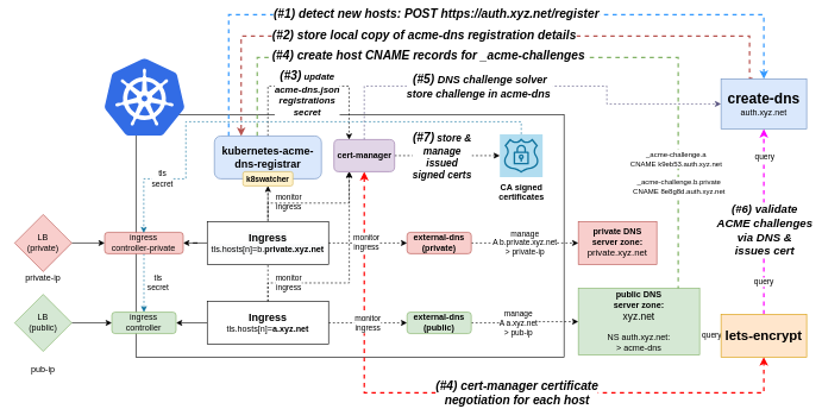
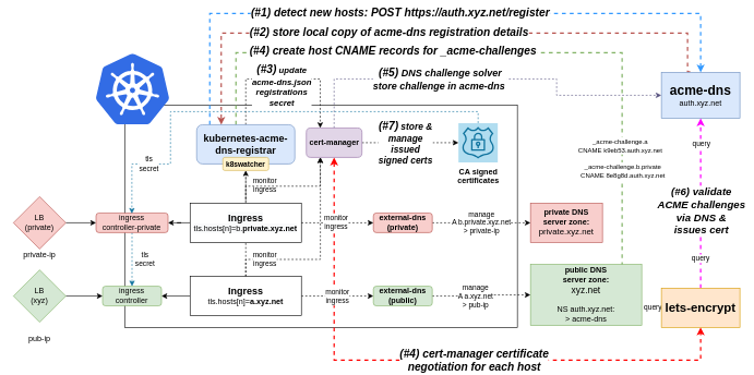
- <mxCell id="4" value="&lt;b style=&quot;font-size: 20px&quot;&gt;create-dns&lt;br&gt;&lt;/b&gt;auth.xyz.net" style="rounded=0;whiteSpace=wrap;html=1;fillColor=#dae8fc;strokeColor=#6c8ebf;" vertex="1" parent="1"><mxGeometry x="1010" y="110" width="120" height="70" as="geometry" /></mxCell>
+ <mxCell id="4" value="&lt;b style=&quot;font-size: 20px&quot;&gt;acme-dns&lt;br&gt;&lt;/b&gt;auth.xyz.net" style="rounded=0;whiteSpace=wrap;html=1;fillColor=#dae8fc;strokeColor=#6c8ebf;" vertex="1" parent="1"><mxGeometry x="1010" y="110" width="120" height="70" as="geometry" /></mxCell>
- <mxCell id="34" value="LB&lt;br&gt;(public)" style="rhombus;whiteSpace=wrap;html=1;fillColor=#d5e8d4;strokeColor=#82b366;" vertex="1" parent="1"><mxGeometry x="20" y="412" width="80" height="80" as="geometry" /></mxCell>
+ <mxCell id="34" value="LB&lt;br&gt;(xyz)" style="rhombus;whiteSpace=wrap;html=1;fillColor=#d5e8d4;strokeColor=#82b366;" vertex="1" parent="1"><mxGeometry x="20" y="412" width="80" height="80" as="geometry" /></mxCell>
